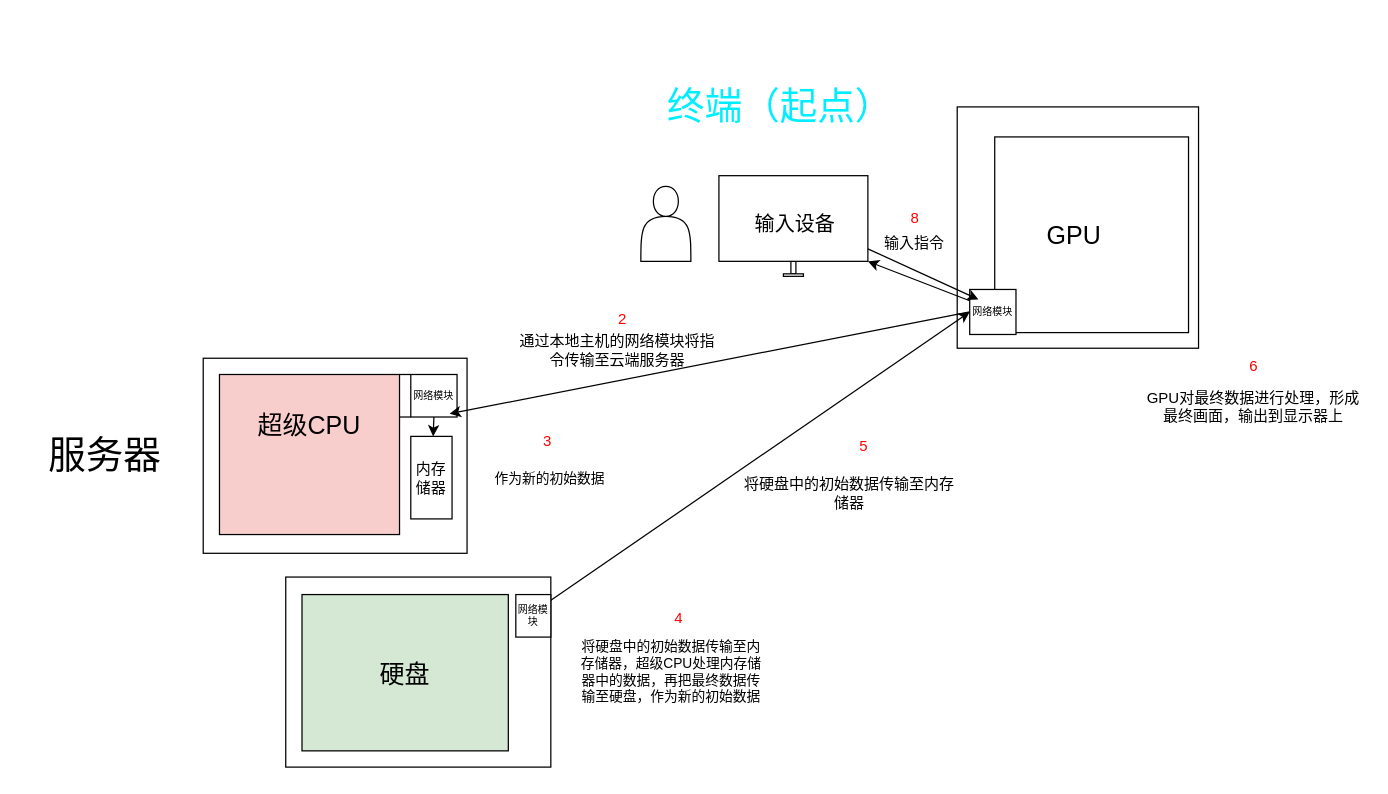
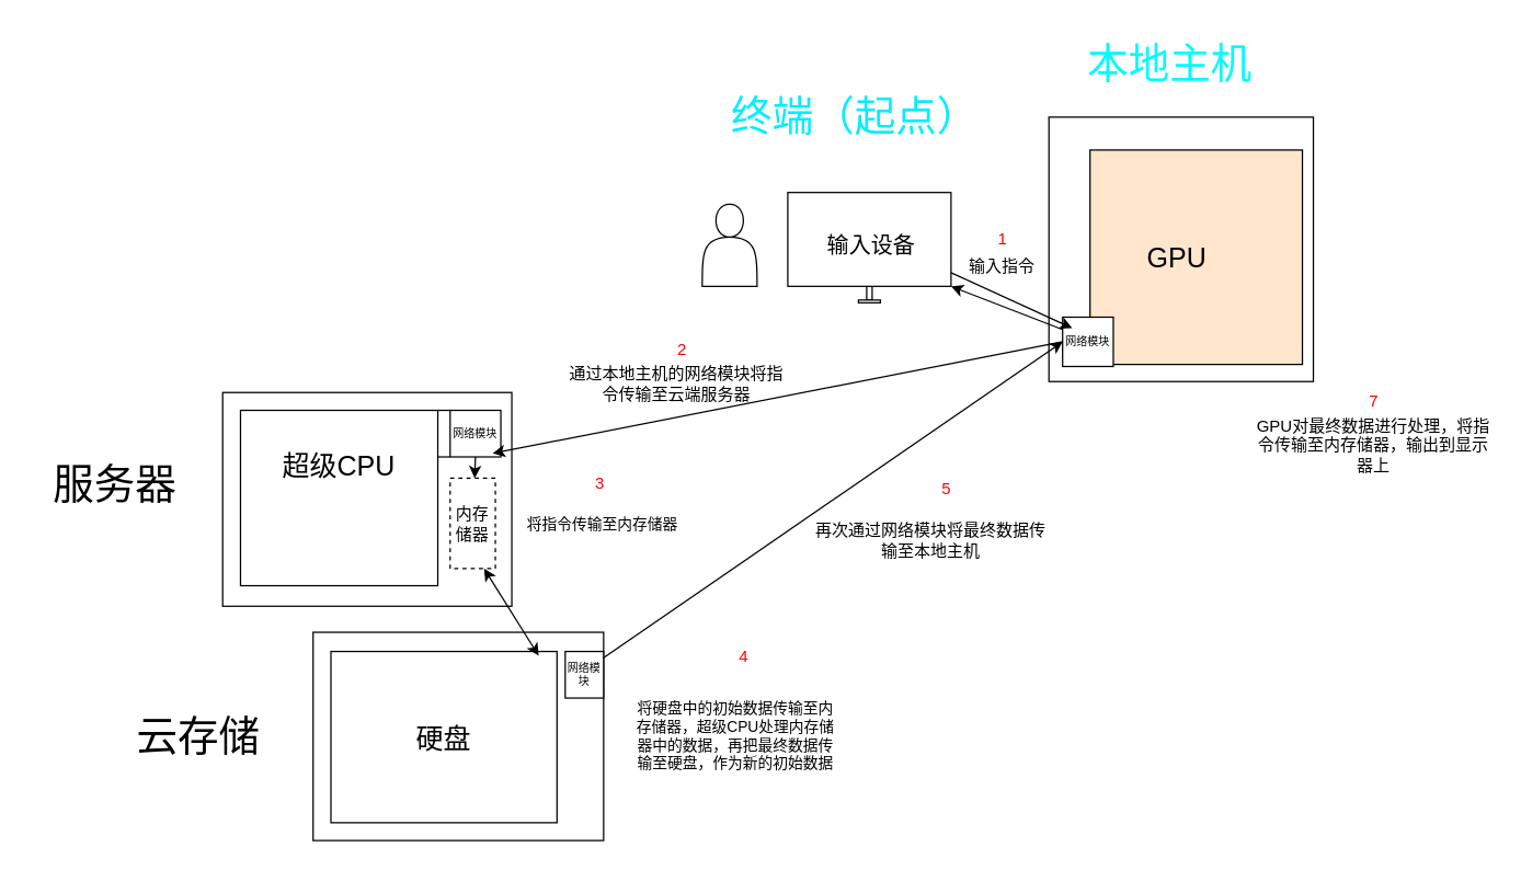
+ <mxCell id="7" value="本地主机" style="text;html=1;align=center;verticalAlign=middle;whiteSpace=wrap;rounded=0;fontSize=30;fontColor=#00fbff;" parent="1" vertex="1"><mxGeometry x="780.5" y="20" width="145" height="52" as="geometry" /></mxCell>
- <mxCell id="23" value="8" style="text;html=1;align=center;verticalAlign=middle;rounded=0;fontColor=#ff0000;" parent="1" vertex="1"><mxGeometry x="701" y="159.25" width="60" height="30" as="geometry" /></mxCell>
+ <mxCell id="23" value="1" style="text;html=1;align=center;verticalAlign=middle;rounded=0;fontColor=#ff0000;" parent="1" vertex="1"><mxGeometry x="701" y="159.25" width="60" height="30" as="geometry" /></mxCell>
- <mxCell id="6" value="GPU&amp;nbsp; &amp;nbsp; &amp;nbsp;" style="rounded=0;whiteSpace=wrap;html=1;fontSize=20;" parent="1" vertex="1"><mxGeometry x="795" y="109" width="155" height="156.5" as="geometry" /></mxCell>
+ <mxCell id="6" value="GPU&amp;nbsp; &amp;nbsp; &amp;nbsp;" style="rounded=0;whiteSpace=wrap;html=1;fontSize=20;fillColor=#ffe6cc;" parent="1" vertex="1"><mxGeometry x="795" y="109" width="155" height="156.5" as="geometry" /></mxCell>
- <mxCell id="31" value="6" style="text;html=1;align=center;verticalAlign=middle;rounded=0;fontColor=#ff0000;" parent="1" vertex="1"><mxGeometry x="972" y="278" width="60" height="30" as="geometry" /></mxCell>
+ <mxCell id="31" value="7" style="text;html=1;align=center;verticalAlign=middle;rounded=0;fontColor=#ff0000;" parent="1" vertex="1"><mxGeometry x="972" y="278" width="60" height="30" as="geometry" /></mxCell>
- <mxCell id="32" value="GPU对最终数据进行处理，形成最终画面，输出到显示器上" style="text;html=1;align=center;verticalAlign=middle;whiteSpace=wrap;rounded=0;" parent="1" vertex="1"><mxGeometry x="916" y="299" width="172" height="51" as="geometry" /></mxCell>
+ <mxCell id="32" value="GPU对最终数据进行处理，将指令传输至内存储器，输出到显示器上" style="text;html=1;align=center;verticalAlign=middle;whiteSpace=wrap;rounded=0;" parent="1" vertex="1"><mxGeometry x="916" y="299" width="172" height="51" as="geometry" /></mxCell>
- <mxCell id="10" value="服务器" style="text;html=1;align=center;verticalAlign=middle;whiteSpace=wrap;rounded=0;fontSize=30;" parent="1" vertex="1"><mxGeometry x="20" y="342" width="127" height="42" as="geometry" /></mxCell>
+ <mxCell id="10" value="服务器" style="text;html=1;align=center;verticalAlign=middle;whiteSpace=wrap;rounded=0;fontSize=30;" parent="1" vertex="1"><mxGeometry x="20" y="332" width="127" height="42" as="geometry" /></mxCell>
- <mxCell id="13" value="超级CPU&lt;div&gt;&lt;br&gt;&lt;/div&gt;&lt;div&gt;&lt;br&gt;&lt;/div&gt;" style="rounded=0;whiteSpace=wrap;html=1;fontSize=20;fillColor=#f8cecc;" parent="1" vertex="1"><mxGeometry x="175" y="299" width="144" height="128" as="geometry" /></mxCell>
+ <mxCell id="13" value="超级CPU&lt;div&gt;&lt;br&gt;&lt;/div&gt;&lt;div&gt;&lt;br&gt;&lt;/div&gt;" style="rounded=0;whiteSpace=wrap;html=1;fontSize=20;" parent="1" vertex="1"><mxGeometry x="175" y="299" width="144" height="128" as="geometry" /></mxCell>
- <mxCell id="36" value="内存储器" style="rounded=0;whiteSpace=wrap;html=1;" vertex="1" parent="1"><mxGeometry x="328" y="348.5" width="33" height="66" as="geometry" /></mxCell>
+ <mxCell id="36" value="内存储器" style="rounded=0;whiteSpace=wrap;html=1;dashed=1;" vertex="1" parent="1"><mxGeometry x="328" y="348.5" width="33" height="66" as="geometry" /></mxCell>
- <mxCell id="38" value="作为新的初始数据" style="text;html=1;align=center;verticalAlign=middle;whiteSpace=wrap;rounded=0;fontSize=11;strokeWidth=1;" vertex="1" parent="1"><mxGeometry x="365" y="353" width="149" height="57" as="geometry" /></mxCell>
+ <mxCell id="38" value="将指令传输至内存储器" style="text;html=1;align=center;verticalAlign=middle;whiteSpace=wrap;rounded=0;fontSize=11;strokeWidth=1;" vertex="1" parent="1"><mxGeometry x="365" y="353" width="149" height="57" as="geometry" /></mxCell>
- <mxCell id="29" value="将硬盘中的初始数据传输至内存储器" style="text;html=1;align=center;verticalAlign=middle;whiteSpace=wrap;rounded=0;" parent="1" vertex="1"><mxGeometry x="593" y="368" width="172" height="51" as="geometry" /></mxCell>
+ <mxCell id="29" value="再次通过网络模块将最终数据传输至本地主机" style="text;html=1;align=center;verticalAlign=middle;whiteSpace=wrap;rounded=0;" parent="1" vertex="1"><mxGeometry x="593" y="368" width="172" height="51" as="geometry" /></mxCell>
+ <mxCell id="34" value="" style="endArrow=classic;startArrow=classic;html=1;rounded=0;exitX=0.919;exitY=0.025;exitDx=0;exitDy=0;exitPerimeter=0;entryX=0.75;entryY=1;entryDx=0;entryDy=0;" edge="1" parent="1" source="12" target="36"><mxGeometry width="50" height="50" relative="1" as="geometry"><mxPoint x="532" y="529" as="sourcePoint" /><mxPoint x="582" y="479" as="targetPoint" /></mxGeometry></mxCell>
- <mxCell id="27" value="4" style="text;html=1;align=center;verticalAlign=middle;rounded=0;fontColor=#ff0000;" parent="1" vertex="1"><mxGeometry x="512" y="478.5" width="60" height="30" as="geometry" /></mxCell>
+ <mxCell id="27" value="4" style="text;html=1;align=center;verticalAlign=middle;rounded=0;fontColor=#ff0000;" parent="1" vertex="1"><mxGeometry x="512" y="463.5" width="60" height="30" as="geometry" /></mxCell>
+ <mxCell id="11" value="云存储" style="text;html=1;align=center;verticalAlign=middle;whiteSpace=wrap;rounded=0;fontSize=30;" parent="1" vertex="1"><mxGeometry x="62" y="484.5" width="165" height="105" as="geometry" /></mxCell>
- <mxCell id="12" value="硬盘" style="rounded=0;whiteSpace=wrap;html=1;fontSize=20;fillColor=#d5e8d4;" parent="1" vertex="1"><mxGeometry x="241" y="475" width="165" height="125" as="geometry" /></mxCell>
+ <mxCell id="12" value="硬盘" style="rounded=0;whiteSpace=wrap;html=1;fontSize=20;" parent="1" vertex="1"><mxGeometry x="241" y="475" width="165" height="125" as="geometry" /></mxCell>
